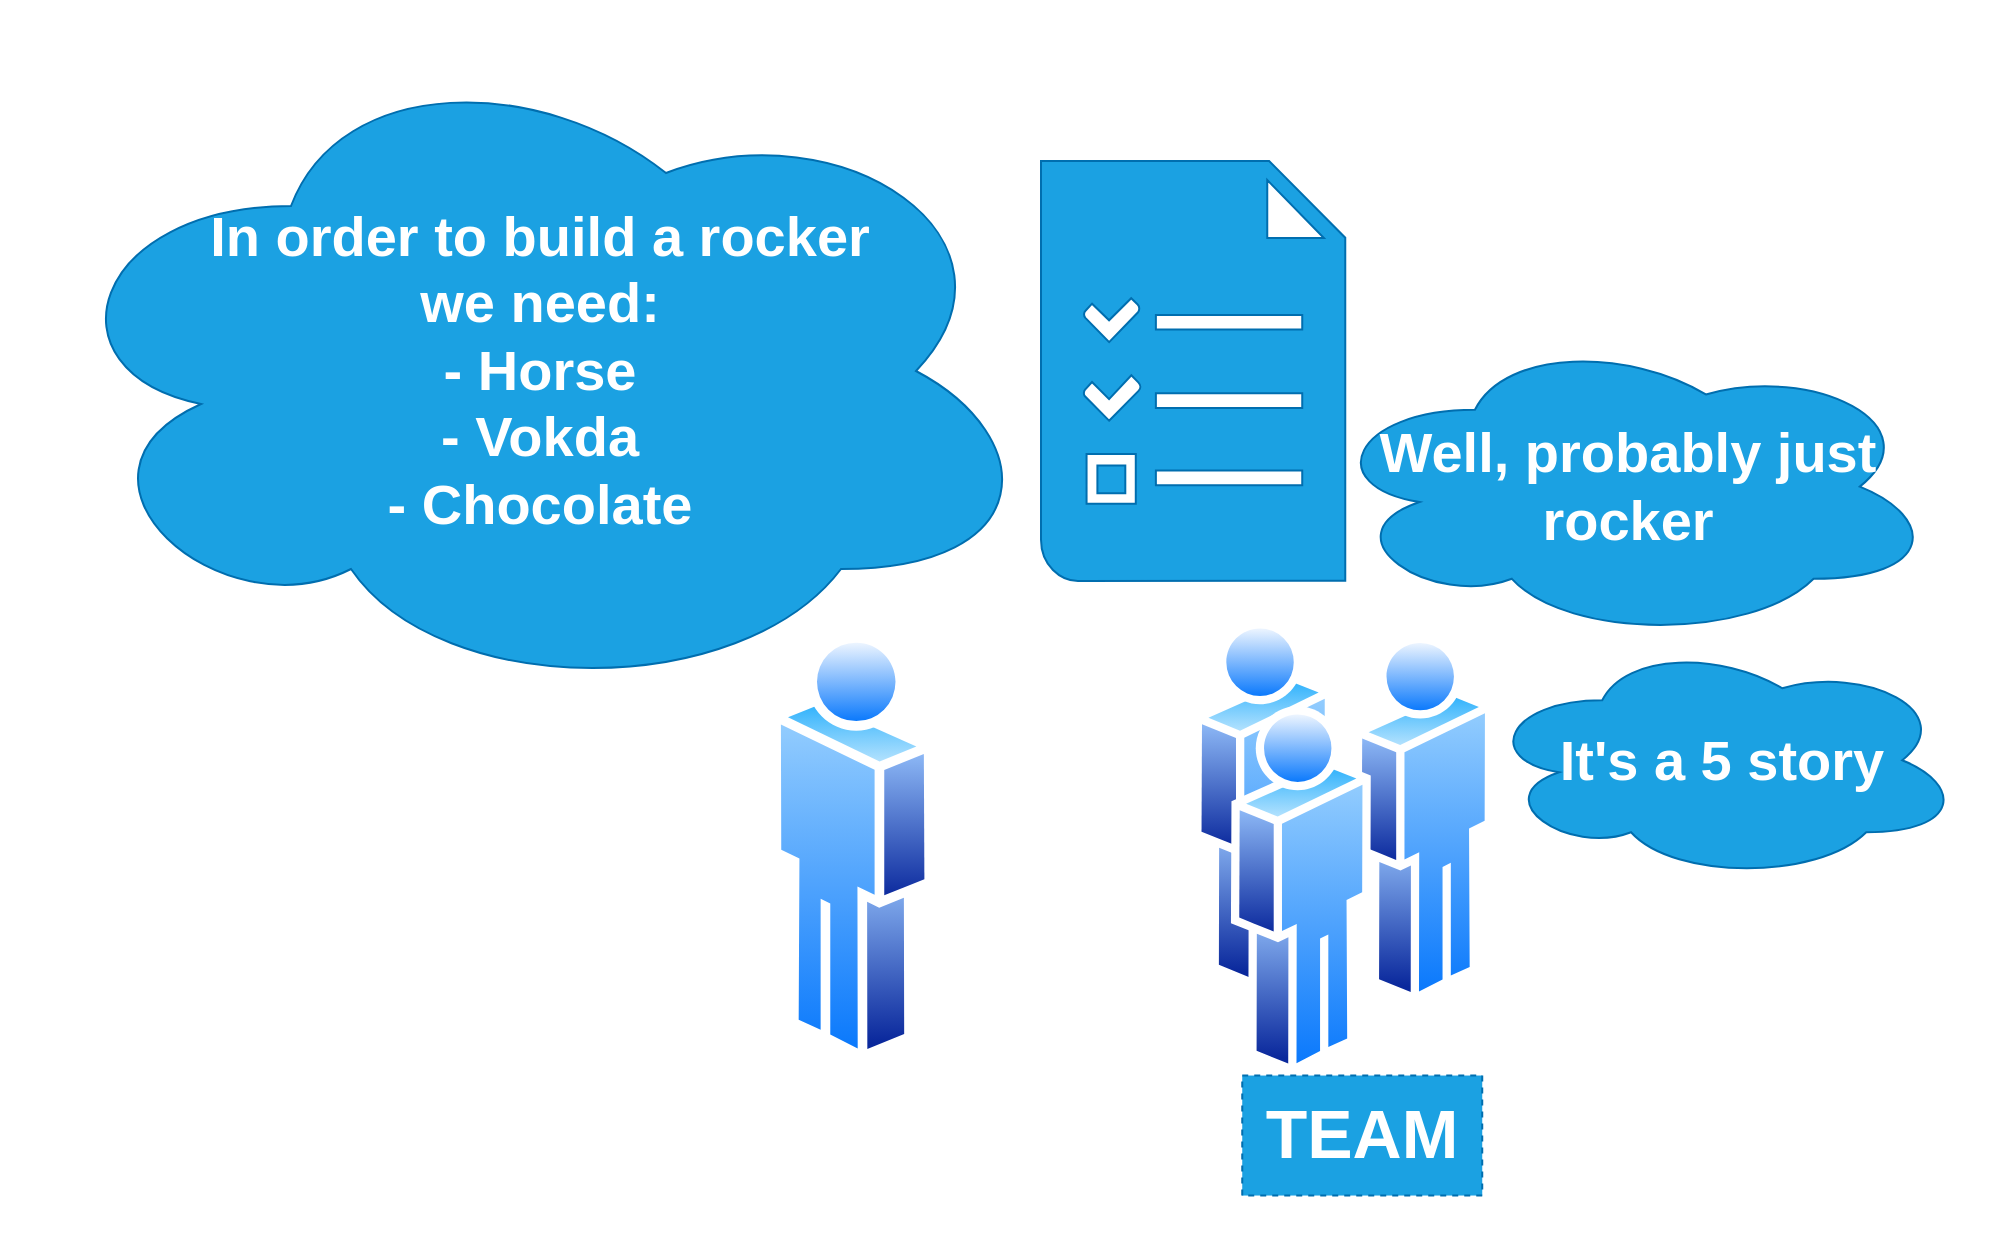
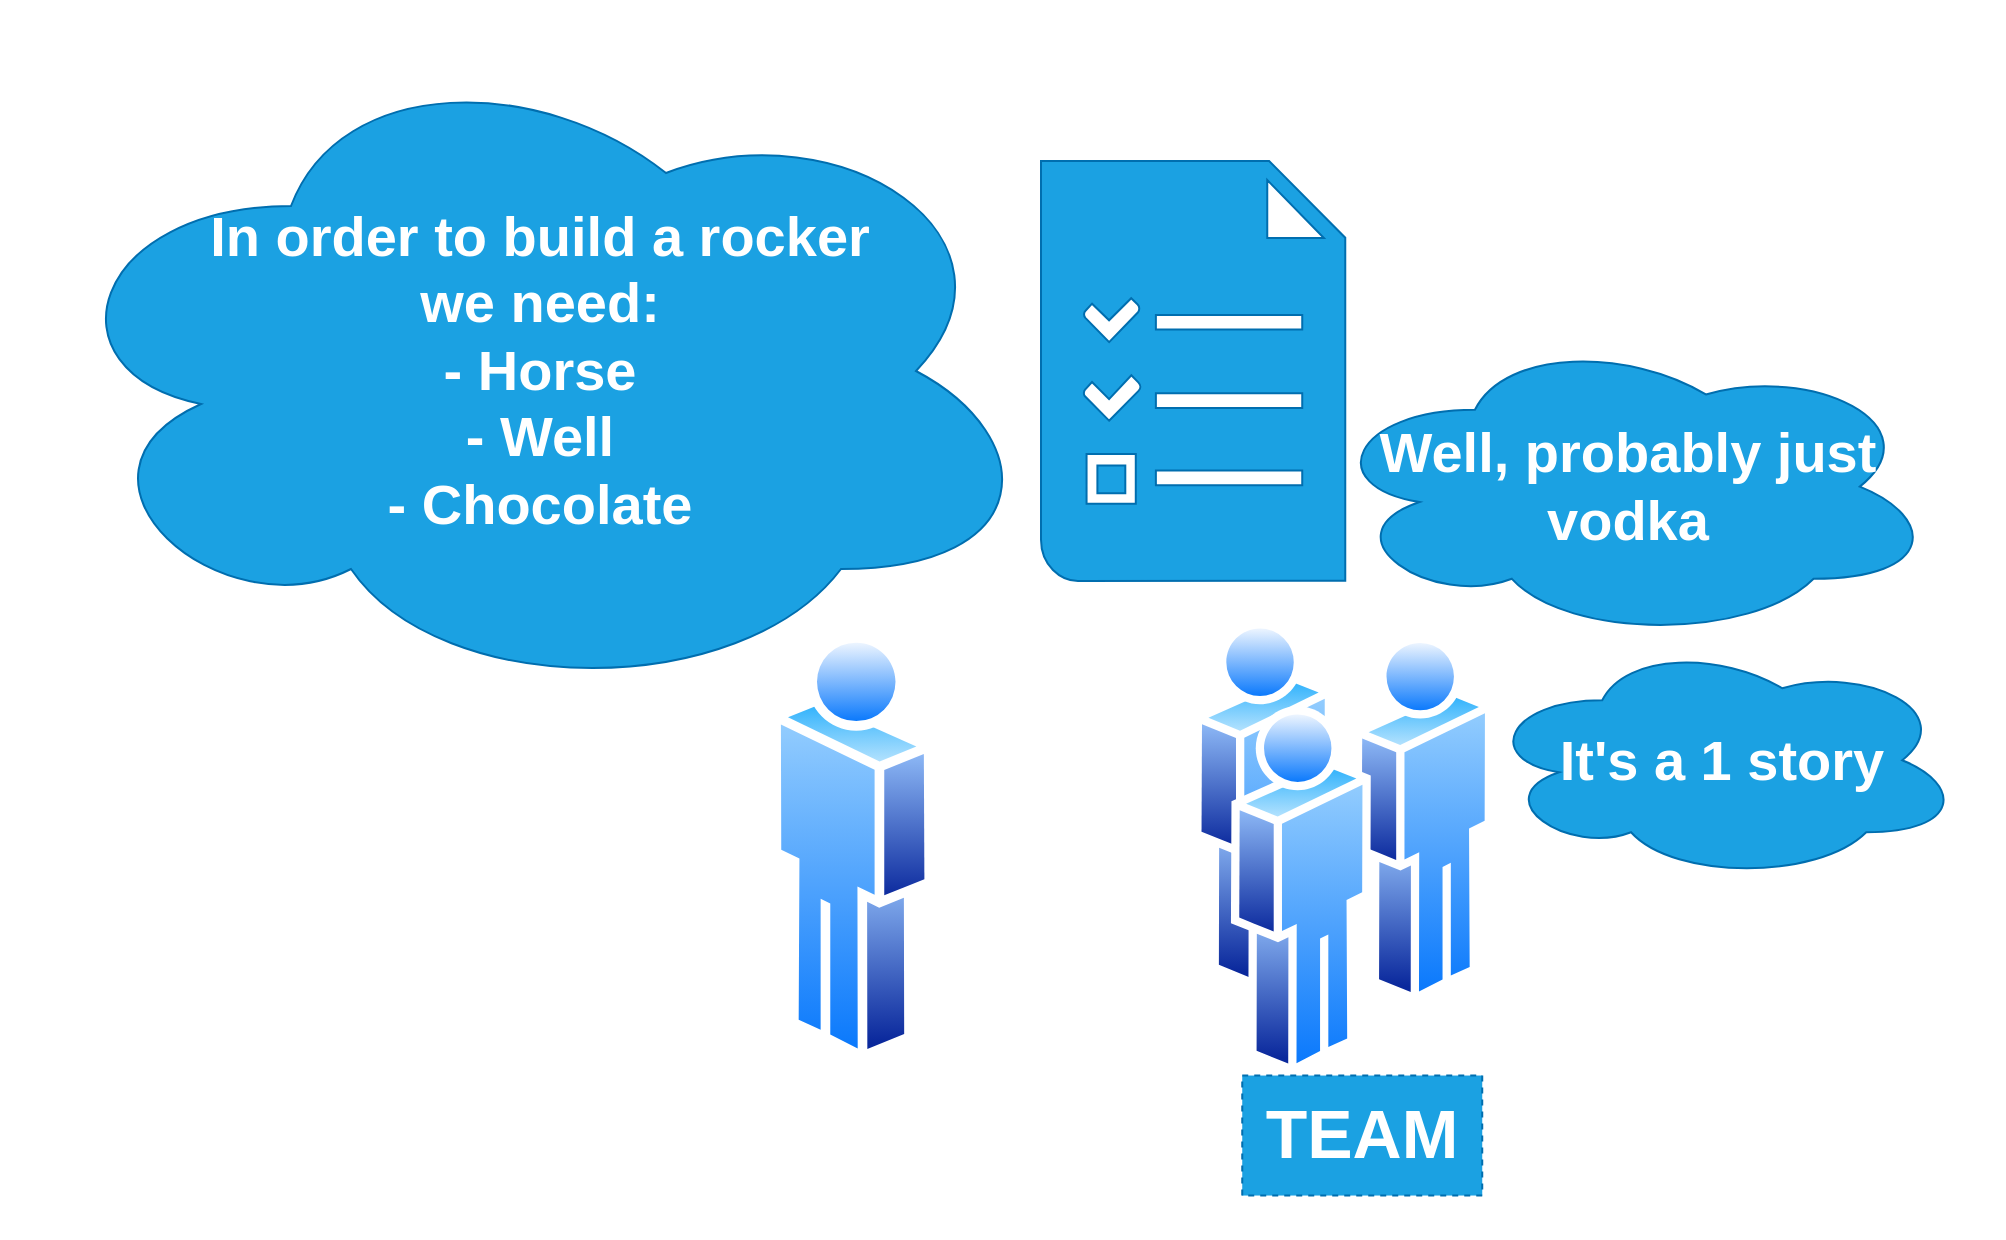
- <mxCell id="4" value="&lt;span style=&quot;font-size: 28px;&quot;&gt;&lt;b&gt;In order to build a rocker &lt;br&gt;we need:&lt;br&gt;- Horse&lt;br&gt;- Vokda&lt;br&gt;- Chocolate&lt;br&gt;&lt;/b&gt;&lt;/span&gt;" style="ellipse;shape=cloud;whiteSpace=wrap;html=1;fillColor=#1ba1e2;strokeColor=#006EAF;fontColor=#ffffff;" parent="1" vertex="1"><mxGeometry x="20" y="20" width="500" height="330" as="geometry" /></mxCell>
+ <mxCell id="4" value="&lt;span style=&quot;font-size: 28px;&quot;&gt;&lt;b&gt;In order to build a rocker &lt;br&gt;we need:&lt;br&gt;- Horse&lt;br&gt;- Well&lt;br&gt;- Chocolate&lt;br&gt;&lt;/b&gt;&lt;/span&gt;" style="ellipse;shape=cloud;whiteSpace=wrap;html=1;fillColor=#1ba1e2;strokeColor=#006EAF;fontColor=#ffffff;" parent="1" vertex="1"><mxGeometry x="20" y="20" width="500" height="330" as="geometry" /></mxCell>
- <mxCell id="7" value="&lt;span style=&quot;font-size: 28px;&quot;&gt;&lt;b&gt;Well, probably just rocker&lt;/b&gt;&lt;/span&gt;" style="ellipse;shape=cloud;whiteSpace=wrap;html=1;fillColor=#1ba1e2;strokeColor=#006EAF;fontColor=#ffffff;" parent="1" vertex="1"><mxGeometry x="660" y="166" width="307.87" height="153.63" as="geometry" /></mxCell>
+ <mxCell id="7" value="&lt;span style=&quot;font-size: 28px;&quot;&gt;&lt;b&gt;Well, probably just vodka&lt;/b&gt;&lt;/span&gt;" style="ellipse;shape=cloud;whiteSpace=wrap;html=1;fillColor=#1ba1e2;strokeColor=#006EAF;fontColor=#ffffff;" parent="1" vertex="1"><mxGeometry x="660" y="166" width="307.87" height="153.63" as="geometry" /></mxCell>
- <mxCell id="8" value="&lt;span style=&quot;font-size: 28px;&quot;&gt;&lt;b&gt;It's a 5 story&lt;/b&gt;&lt;/span&gt;" style="ellipse;shape=cloud;whiteSpace=wrap;html=1;fillColor=#1ba1e2;strokeColor=#006EAF;fontColor=#ffffff;" vertex="1" parent="1"><mxGeometry x="740.62" y="319.63" width="240" height="120" as="geometry" /></mxCell>
+ <mxCell id="8" value="&lt;span style=&quot;font-size: 28px;&quot;&gt;&lt;b&gt;It's a 1 story&lt;/b&gt;&lt;/span&gt;" style="ellipse;shape=cloud;whiteSpace=wrap;html=1;fillColor=#1ba1e2;strokeColor=#006EAF;fontColor=#ffffff;" vertex="1" parent="1"><mxGeometry x="740.62" y="319.63" width="240" height="120" as="geometry" /></mxCell>
